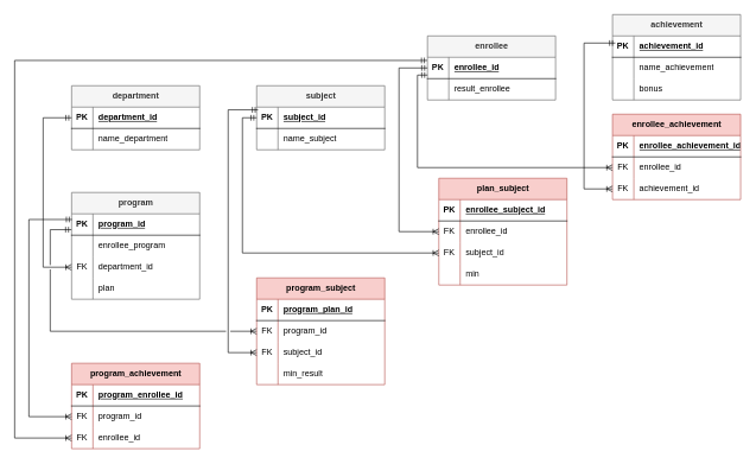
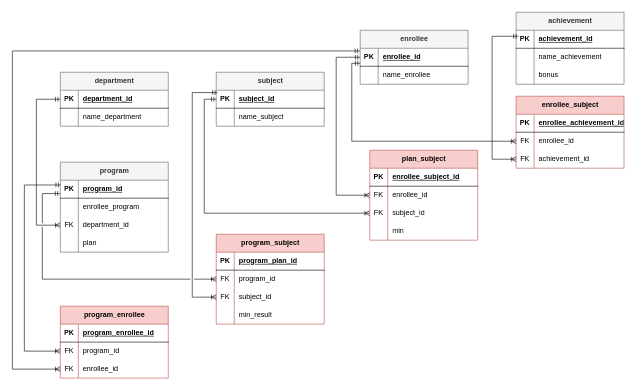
- <mxCell id="49" value="result_enrollee" style="shape=partialRectangle;connectable=0;fillColor=none;top=0;left=0;bottom=0;right=0;align=left;spacingLeft=6;overflow=hidden;whiteSpace=wrap;html=1;" vertex="1" parent="47"><mxGeometry x="30" width="150" height="30" as="geometry"><mxRectangle width="150" height="30" as="alternateBounds" /></mxGeometry></mxCell>
+ <mxCell id="49" value="name_enrollee" style="shape=partialRectangle;connectable=0;fillColor=none;top=0;left=0;bottom=0;right=0;align=left;spacingLeft=6;overflow=hidden;whiteSpace=wrap;html=1;" vertex="1" parent="47"><mxGeometry x="30" width="150" height="30" as="geometry"><mxRectangle width="150" height="30" as="alternateBounds" /></mxGeometry></mxCell>
- <mxCell id="83" value="enrollee_achievement" style="shape=table;startSize=30;container=1;collapsible=1;childLayout=tableLayout;fixedRows=1;rowLines=0;fontStyle=1;align=center;resizeLast=1;html=1;fillColor=#f8cecc;strokeColor=#b85450;" vertex="1" parent="1"><mxGeometry x="860" y="160" width="180" height="120" as="geometry" /></mxCell>
+ <mxCell id="83" value="enrollee_subject" style="shape=table;startSize=30;container=1;collapsible=1;childLayout=tableLayout;fixedRows=1;rowLines=0;fontStyle=1;align=center;resizeLast=1;html=1;fillColor=#f8cecc;strokeColor=#b85450;" vertex="1" parent="1"><mxGeometry x="860" y="160" width="180" height="120" as="geometry" /></mxCell>
- <mxCell id="50" value="program_achievement" style="shape=table;startSize=30;container=1;collapsible=1;childLayout=tableLayout;fixedRows=1;rowLines=0;fontStyle=1;align=center;resizeLast=1;html=1;fillColor=#f8cecc;strokeColor=#b85450;" vertex="1" parent="1"><mxGeometry y="510" width="180" height="120" as="geometry" x="100" /></mxCell>
+ <mxCell id="50" value="program_enrollee" style="shape=table;startSize=30;container=1;collapsible=1;childLayout=tableLayout;fixedRows=1;rowLines=0;fontStyle=1;align=center;resizeLast=1;html=1;fillColor=#f8cecc;strokeColor=#b85450;" vertex="1" parent="1"><mxGeometry y="510" width="180" height="120" as="geometry" x="100" /></mxCell>
